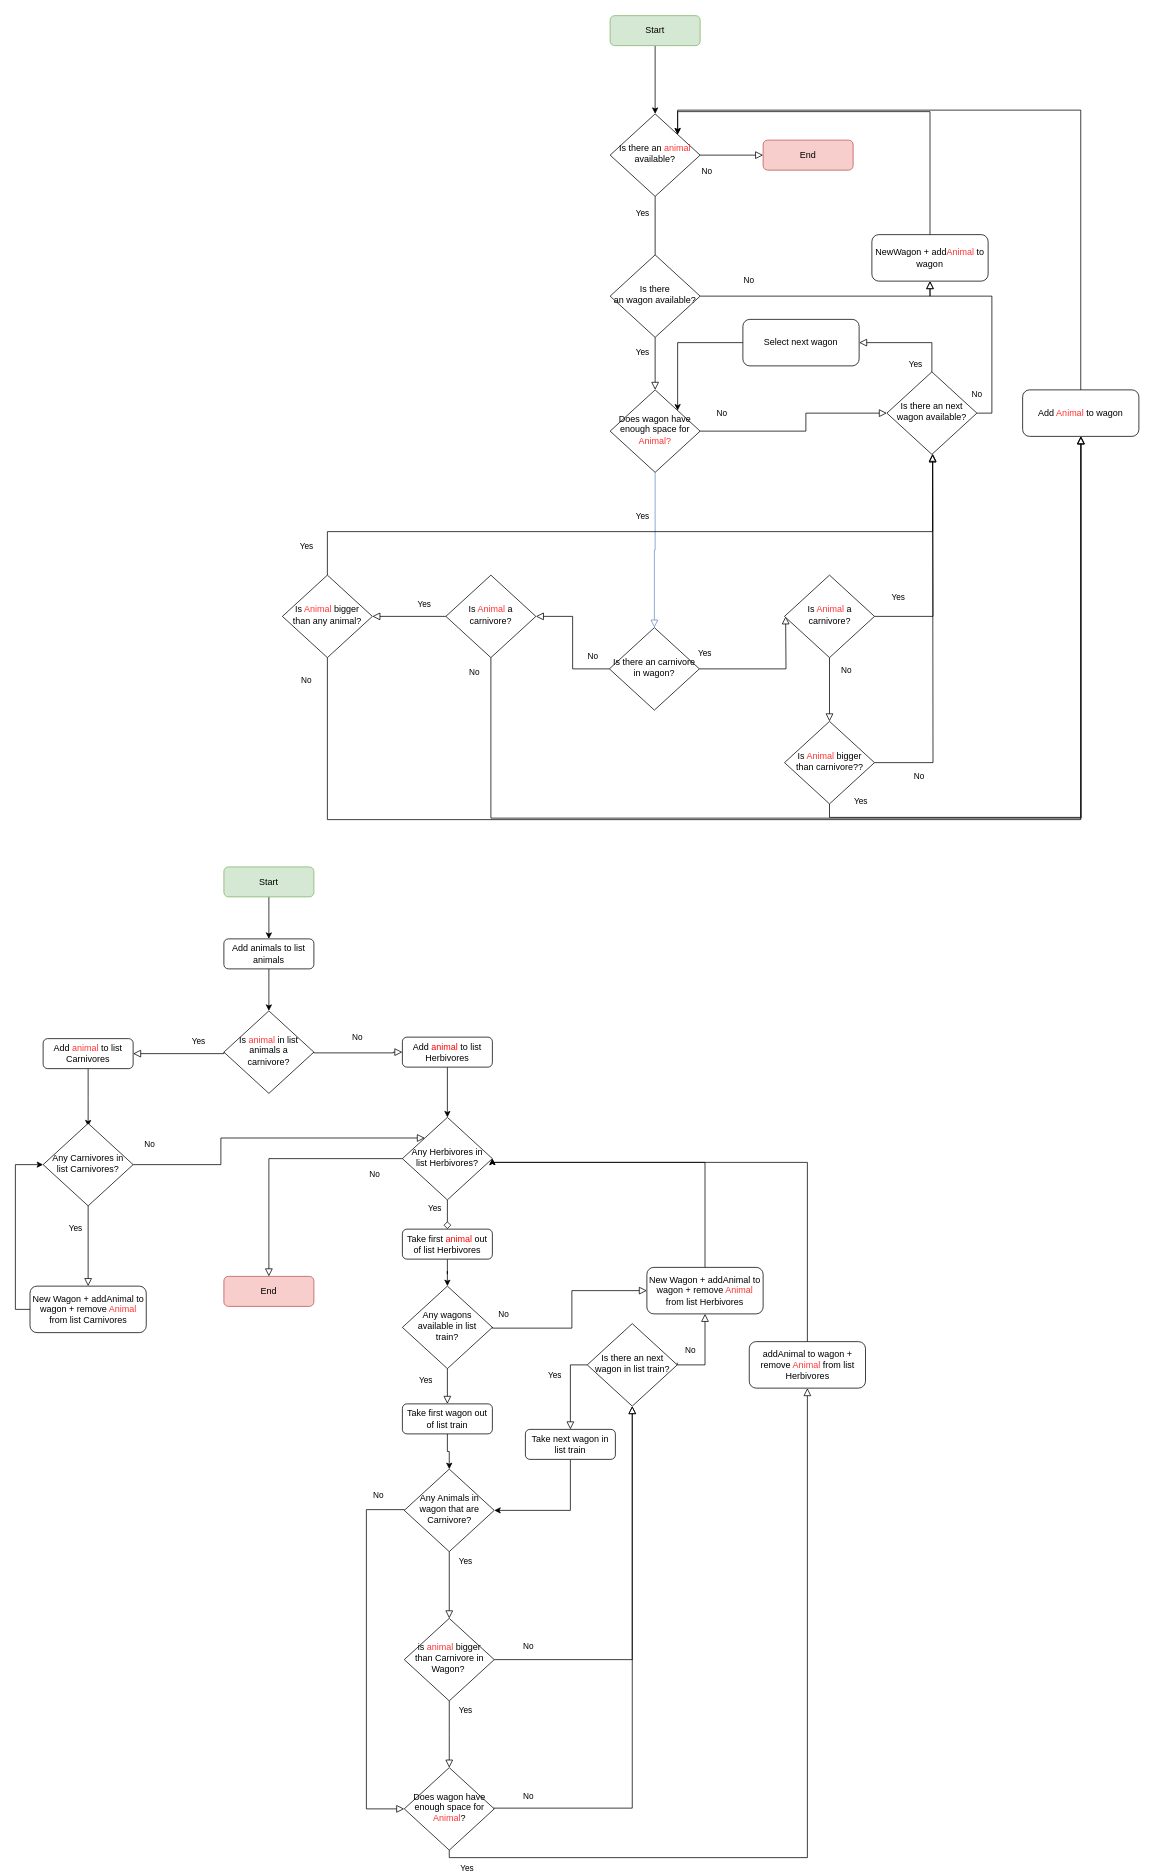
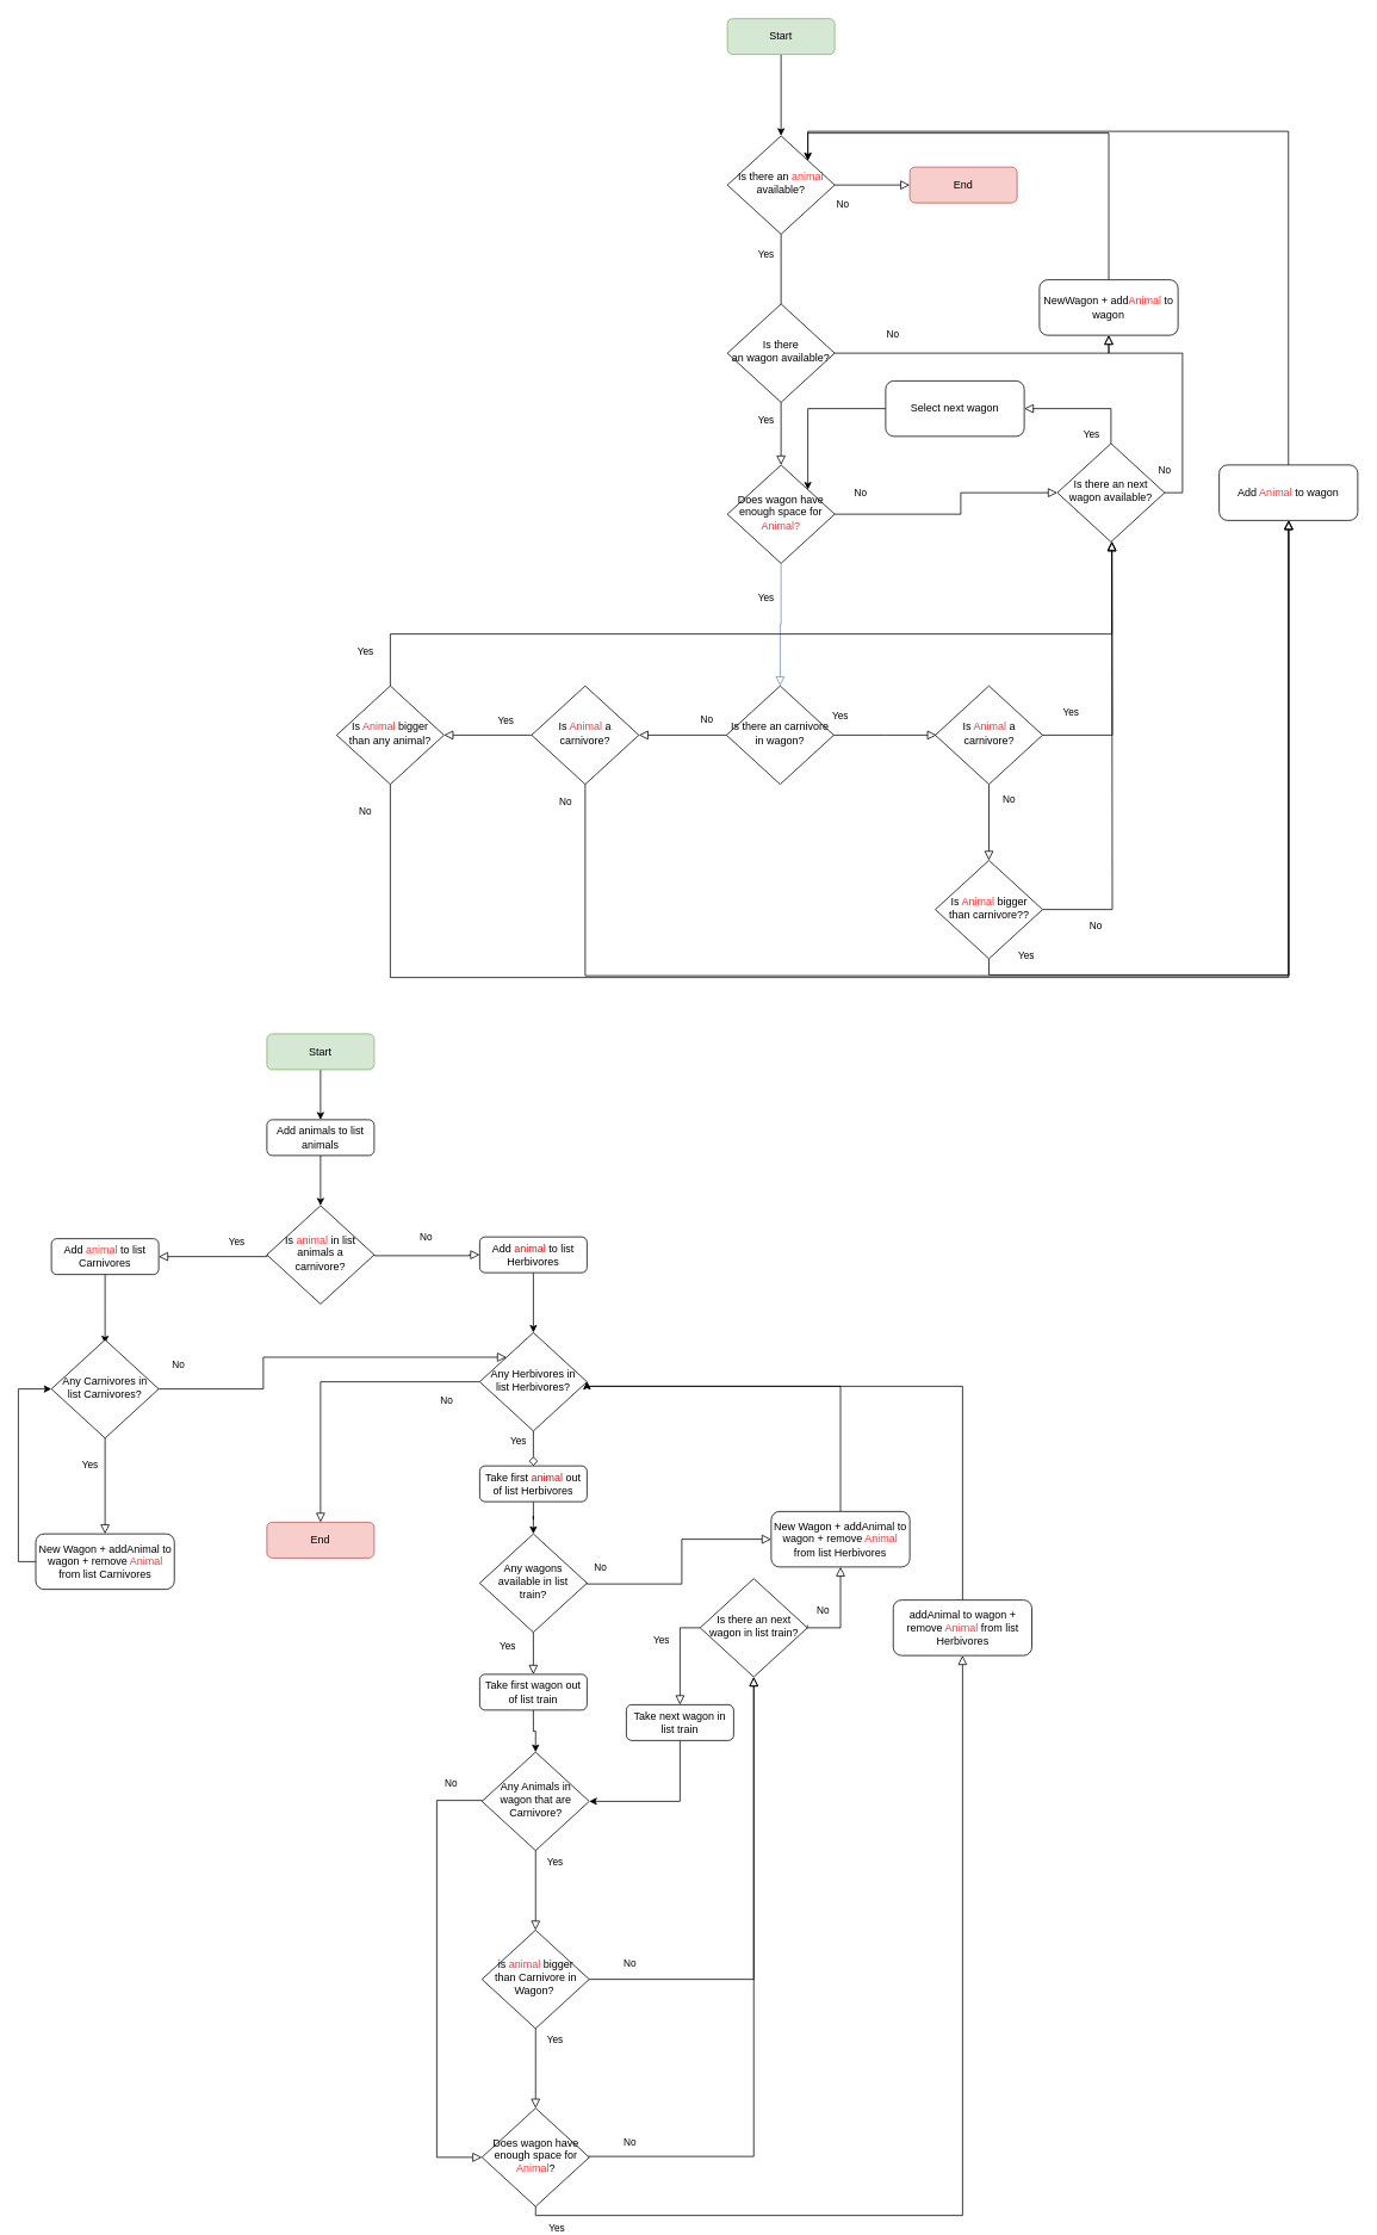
- <mxCell id="61" value="Is there an carnivore in wagon?" style="rhombus;whiteSpace=wrap;html=1;shadow=0;fontFamily=Helvetica;fontSize=12;align=center;strokeWidth=1;spacing=6;spacingTop=-4;" vertex="1" parent="1"><mxGeometry x="812" y="836" width="120" height="110" as="geometry" /></mxCell>
+ <mxCell id="61" value="Is there an carnivore in wagon?" style="rhombus;whiteSpace=wrap;html=1;shadow=0;fontFamily=Helvetica;fontSize=12;align=center;strokeWidth=1;spacing=6;spacingTop=-4;" vertex="1" parent="1"><mxGeometry x="812" y="766" width="120" height="110" as="geometry" /></mxCell>
